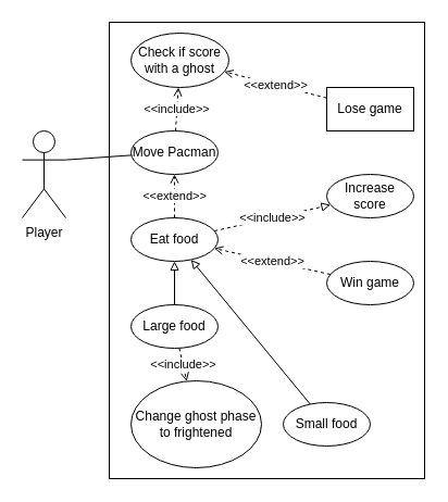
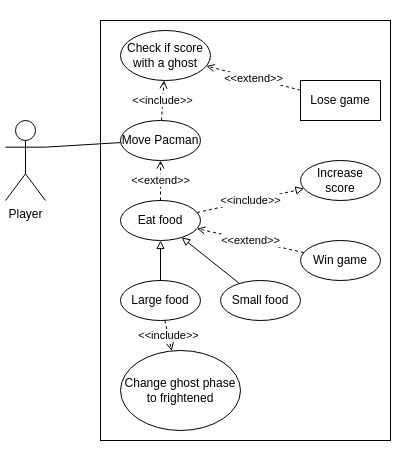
- <mxCell id="2" value="Player" style="shape=umlActor;verticalLabelPosition=bottom;verticalAlign=top;html=1;outlineConnect=0;" parent="1" vertex="1"><mxGeometry x="20" y="120" width="40" height="80" as="geometry" /></mxCell>
+ <mxCell id="2" value="Player" style="shape=umlActor;verticalLabelPosition=bottom;verticalAlign=top;html=1;outlineConnect=0;" parent="1" vertex="1"><mxGeometry x="5" y="120" width="40" height="80" as="geometry" /></mxCell>
- <mxCell id="11" value="Small food" style="ellipse;whiteSpace=wrap;html=1;" vertex="1" parent="1"><mxGeometry x="260" y="370" width="80" height="40" as="geometry" /></mxCell>
+ <mxCell id="11" value="Small food" style="ellipse;whiteSpace=wrap;html=1;" vertex="1" parent="1"><mxGeometry x="220" y="280" width="80" height="40" as="geometry" /></mxCell>
